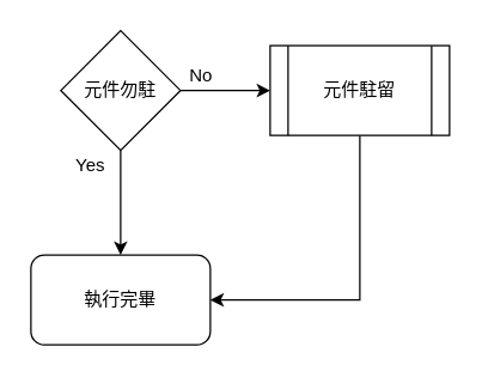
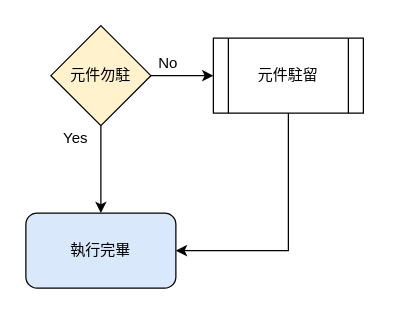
- <mxCell id="4" value="元件勿駐" style="rhombus;whiteSpace=wrap;html=1;" vertex="1" parent="1"><mxGeometry x="40" y="20" width="80" height="80" as="geometry" /></mxCell>
+ <mxCell id="4" value="元件勿駐" style="rhombus;whiteSpace=wrap;html=1;fillColor=#fff2cc;" vertex="1" parent="1"><mxGeometry x="40" y="20" width="80" height="80" as="geometry" /></mxCell>
- <mxCell id="7" value="元件駐留" style="shape=process;whiteSpace=wrap;html=1;backgroundOutline=1;" vertex="1" parent="1"><mxGeometry x="180" y="30" width="120" height="60" as="geometry" /></mxCell>
+ <mxCell id="7" value="元件駐留" style="shape=process;whiteSpace=wrap;html=1;backgroundOutline=1;" vertex="1" parent="1"><mxGeometry x="170" y="30" width="120" height="60" as="geometry" /></mxCell>
- <mxCell id="5" value="執行完畢" style="rounded=1;whiteSpace=wrap;html=1;" vertex="1" parent="1"><mxGeometry x="20" y="170" width="120" height="60" as="geometry" /></mxCell>
+ <mxCell id="5" value="執行完畢" style="rounded=1;whiteSpace=wrap;html=1;fillColor=#dae8fc;" vertex="1" parent="1"><mxGeometry x="20" y="170" width="120" height="60" as="geometry" /></mxCell>
